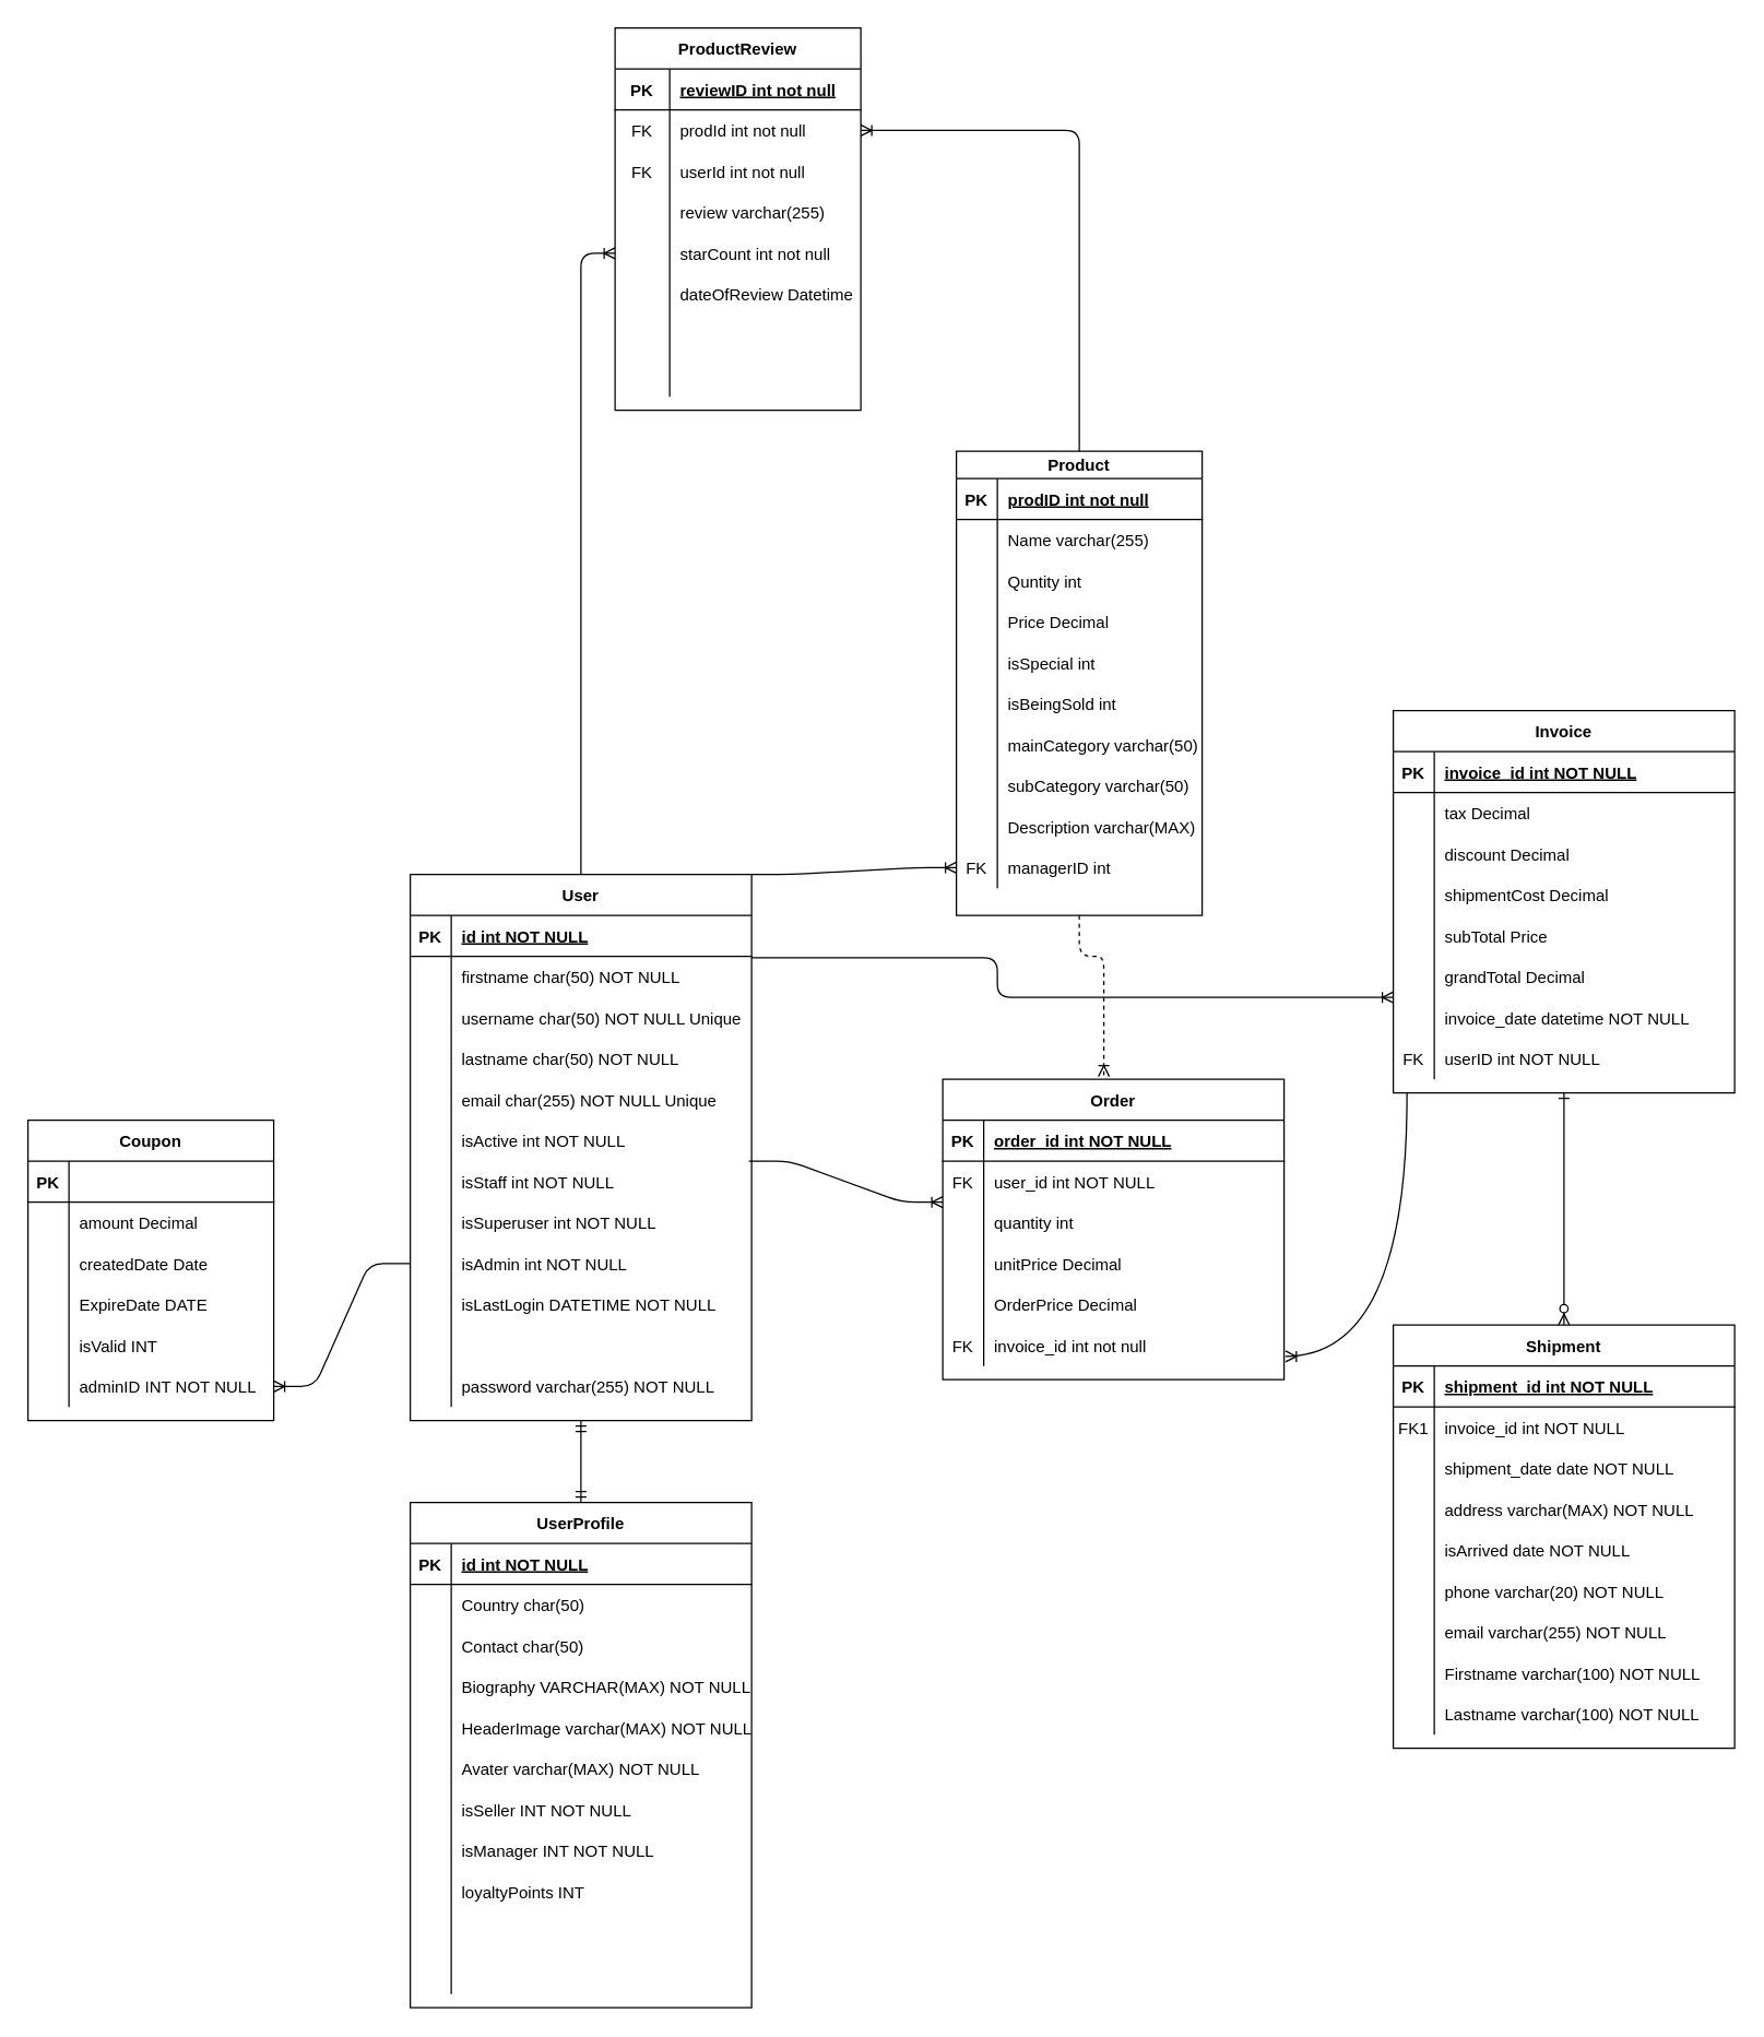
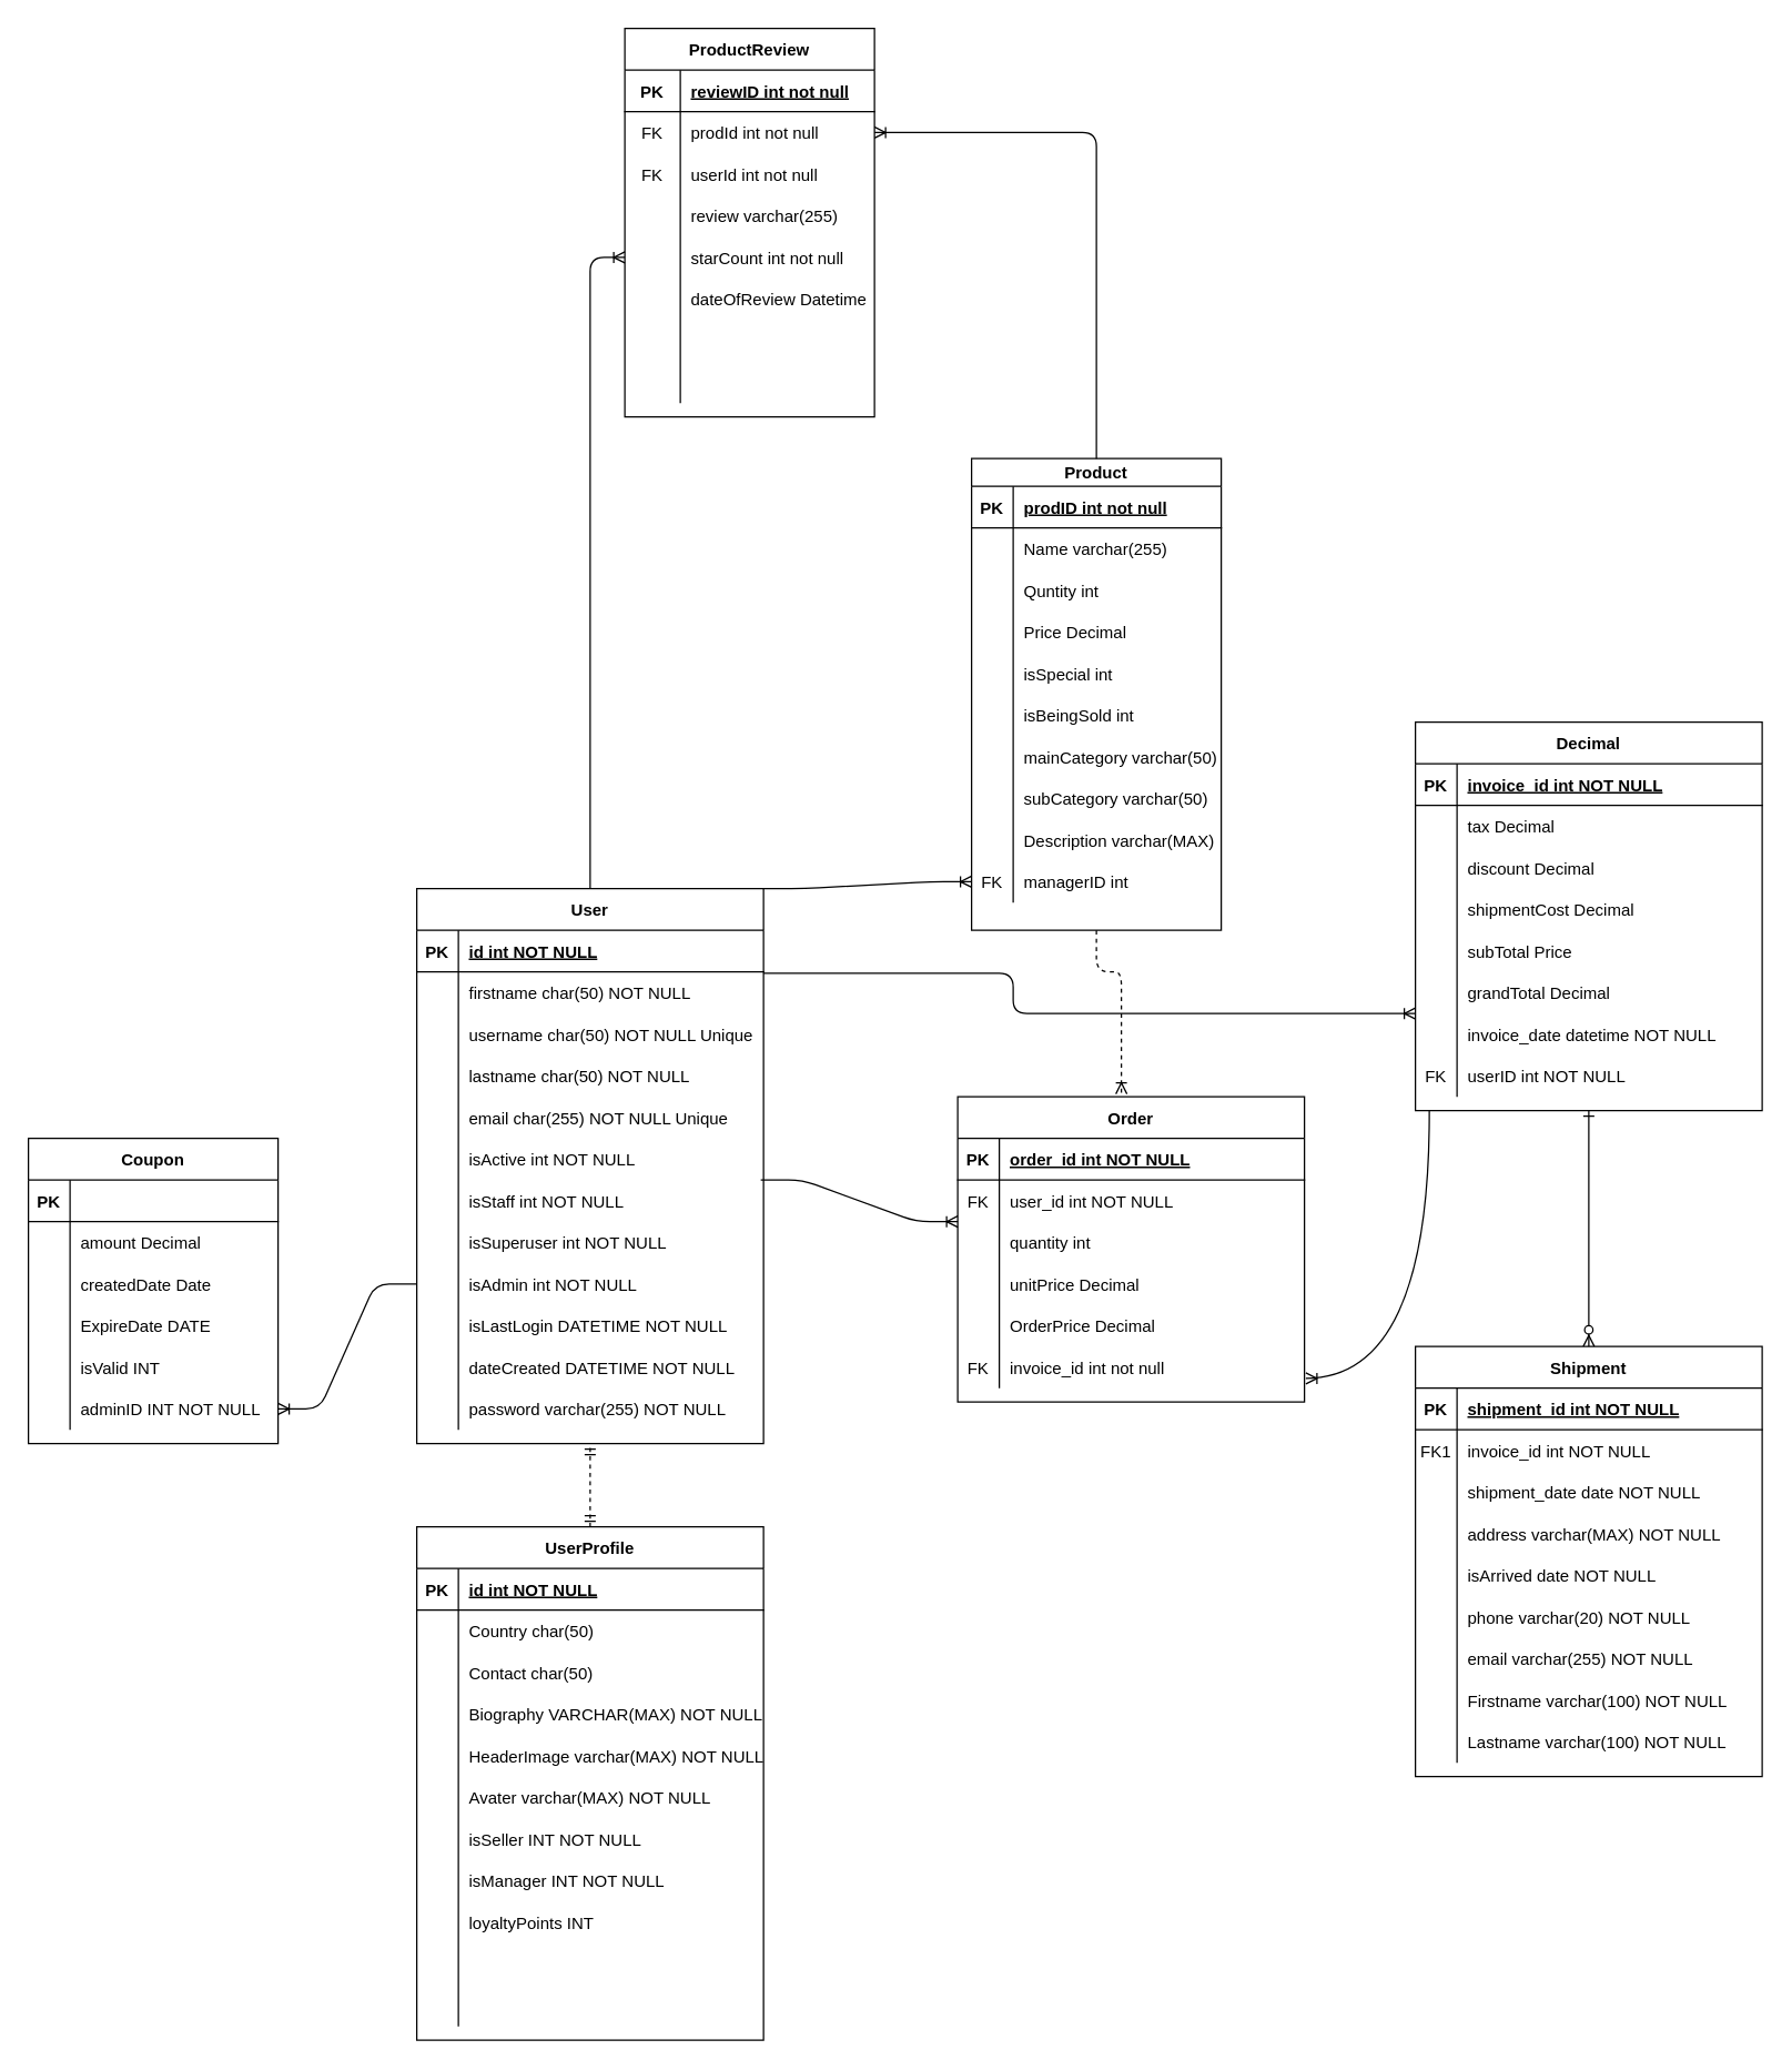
- <mxCell id="181" value="Invoice" style="shape=table;startSize=30;container=1;collapsible=1;childLayout=tableLayout;fixedRows=1;rowLines=0;fontStyle=1;align=center;resizeLast=1;" vertex="1" parent="1"><mxGeometry x="1020" width="250" height="280" as="geometry" y="520" /></mxCell>
+ <mxCell id="181" value="Decimal" style="shape=table;startSize=30;container=1;collapsible=1;childLayout=tableLayout;fixedRows=1;rowLines=0;fontStyle=1;align=center;resizeLast=1;" vertex="1" parent="1"><mxGeometry x="1020" width="250" height="280" as="geometry" y="520" /></mxCell>
+ <mxCell id="83" value="dateCreated DATETIME NOT NULL" style="shape=partialRectangle;overflow=hidden;connectable=0;fillColor=none;top=0;left=0;bottom=0;right=0;align=left;spacingLeft=6;" vertex="1" parent="81"><mxGeometry x="30" width="220" height="30" as="geometry" /></mxCell>
- <mxCell id="121" value="" style="fontSize=12;html=1;endArrow=ERmandOne;startArrow=ERmandOne;entryX=0.5;entryY=1;entryDx=0;entryDy=0;exitX=0.5;exitY=0;exitDx=0;exitDy=0;" edge="1" parent="1" source="87" target="50"><mxGeometry width="100" height="100" relative="1" as="geometry"><mxPoint x="420" y="1120" as="sourcePoint" /><mxPoint x="520" y="1020" as="targetPoint" /></mxGeometry></mxCell>
+ <mxCell id="121" value="" style="fontSize=12;html=1;endArrow=ERmandOne;startArrow=ERmandOne;entryX=0.5;entryY=1;entryDx=0;entryDy=0;exitX=0.5;exitY=0;exitDx=0;exitDy=0;dashed=1;" edge="1" parent="1" source="87" target="50"><mxGeometry width="100" height="100" relative="1" as="geometry"><mxPoint x="420" y="1120" as="sourcePoint" /><mxPoint x="520" y="1020" as="targetPoint" /></mxGeometry></mxCell>
